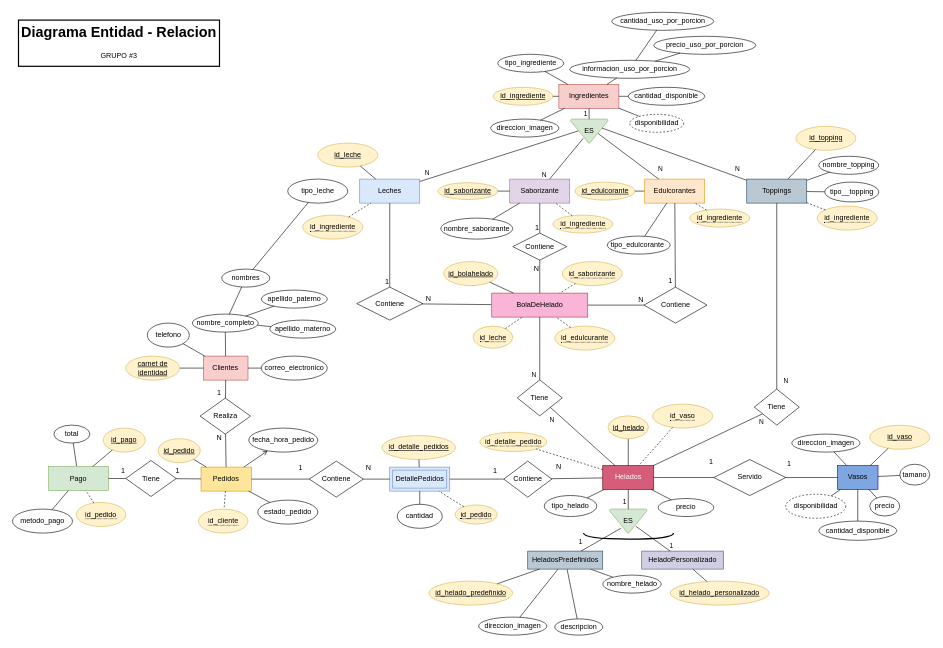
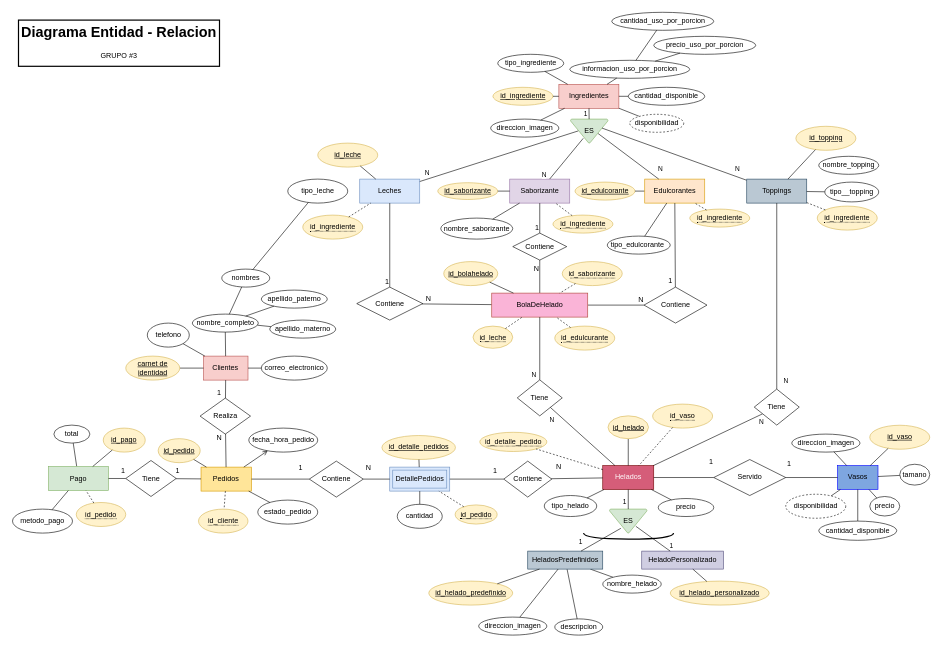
- <mxCell id="162" value="" style="endArrow=none;html=1;rounded=0;" parent="1" source="163" target="161" edge="1"><mxGeometry width="50" height="50" relative="1" as="geometry"><mxPoint x="1189.83" y="179.3" as="sourcePoint" /><mxPoint x="1150.83" y="156.3" as="targetPoint" /></mxGeometry></mxCell>
